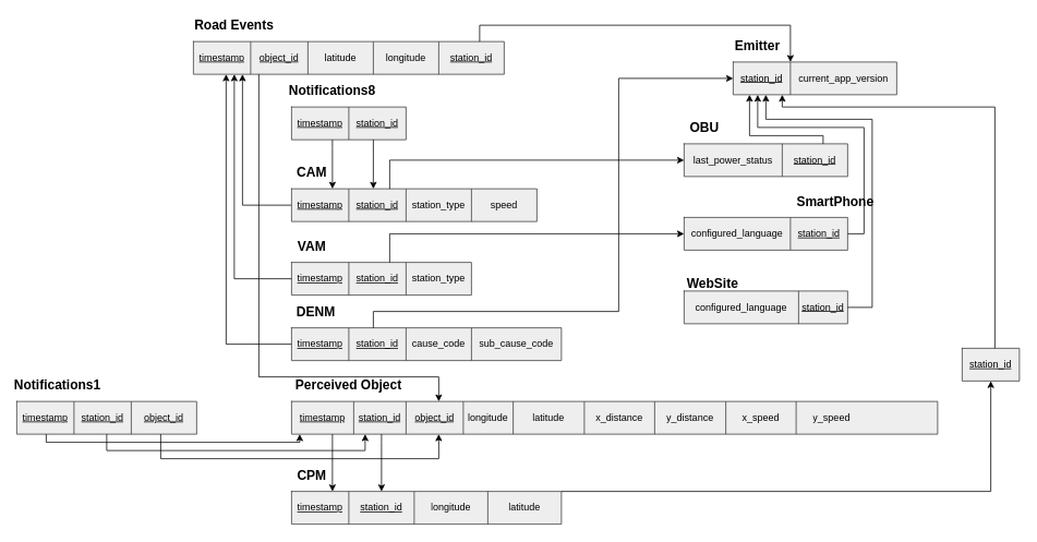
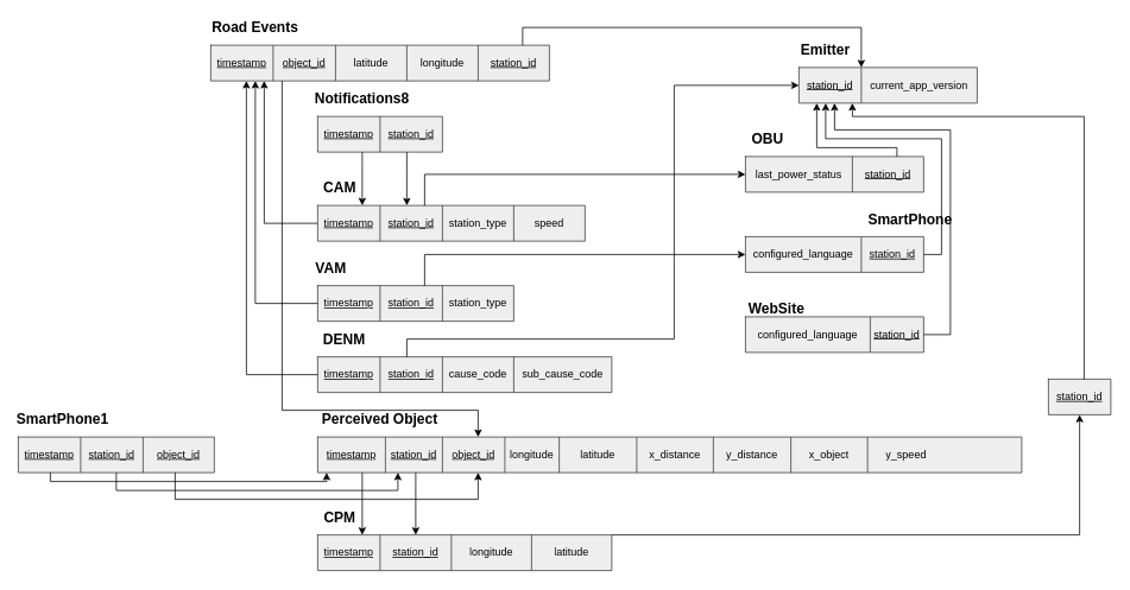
- <mxCell id="23" value="&lt;span style=&quot;font-size: 16px&quot;&gt;&lt;b&gt;VAM&lt;/b&gt;&lt;/span&gt;" style="text;html=1;strokeColor=none;fillColor=none;align=center;verticalAlign=middle;whiteSpace=wrap;rounded=0;" parent="1" vertex="1"><mxGeometry x="356" y="290" width="50" height="20" as="geometry" /></mxCell>
+ <mxCell id="23" value="&lt;span style=&quot;font-size: 16px&quot;&gt;&lt;b&gt;VAM&lt;/b&gt;&lt;/span&gt;" style="text;html=1;strokeColor=none;fillColor=none;align=center;verticalAlign=middle;whiteSpace=wrap;rounded=0;" parent="1" vertex="1"><mxGeometry x="346" y="290" width="50" height="20" as="geometry" /></mxCell>
- <mxCell id="97" value="&lt;span style=&quot;font-size: 16px&quot;&gt;&lt;b&gt;Notifications1&lt;/b&gt;&lt;/span&gt;" style="text;html=1;strokeColor=none;fillColor=none;align=center;verticalAlign=middle;whiteSpace=wrap;rounded=0;" vertex="1" parent="1"><mxGeometry x="20" y="460" width="100" height="20" as="geometry" /></mxCell>
+ <mxCell id="97" value="&lt;span style=&quot;font-size: 16px&quot;&gt;&lt;b&gt;SmartPhone1&lt;/b&gt;&lt;/span&gt;" style="text;html=1;strokeColor=none;fillColor=none;align=center;verticalAlign=middle;whiteSpace=wrap;rounded=0;" vertex="1" parent="1"><mxGeometry x="20" y="460" width="100" height="20" as="geometry" /></mxCell>
- <mxCell id="40" value="&lt;span&gt;x_speed&lt;/span&gt;" style="shape=partialRectangle;html=1;whiteSpace=wrap;connectable=0;fillColor=none;top=0;left=0;bottom=0;right=0;overflow=hidden;" parent="32" vertex="1"><mxGeometry x="531" width="86" height="40" as="geometry" /></mxCell>
+ <mxCell id="40" value="&lt;span&gt;x_object&lt;/span&gt;" style="shape=partialRectangle;html=1;whiteSpace=wrap;connectable=0;fillColor=none;top=0;left=0;bottom=0;right=0;overflow=hidden;" parent="32" vertex="1"><mxGeometry x="531" width="86" height="40" as="geometry" /></mxCell>
